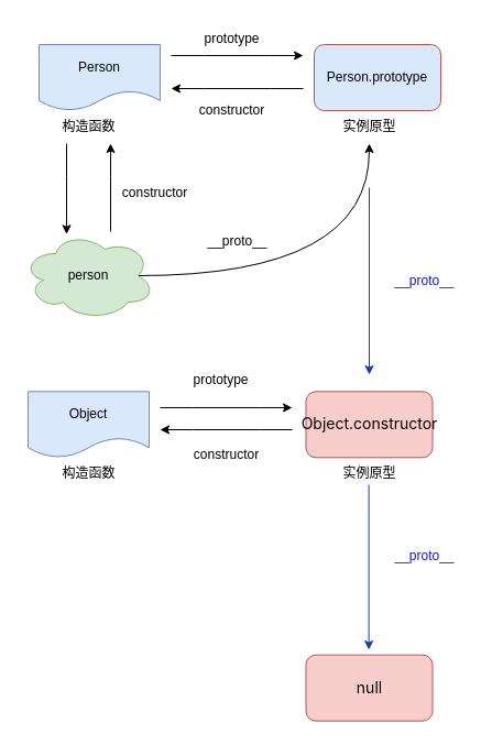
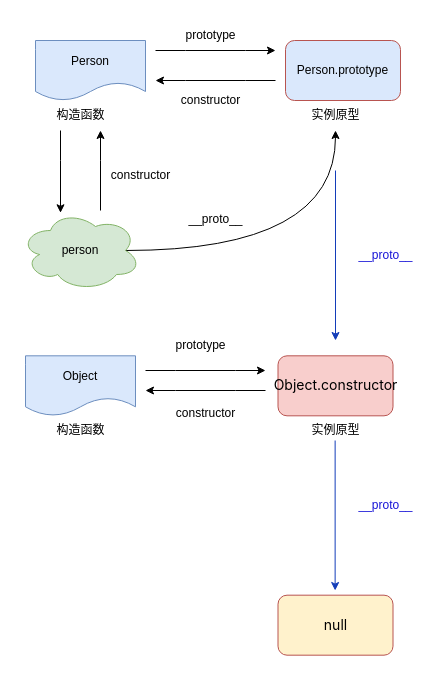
- <mxCell id="28" value="&lt;span style=&quot;font-family: -apple-system, system-ui, &amp;quot;Segoe UI&amp;quot;, &amp;quot;Noto Sans&amp;quot;, Helvetica, Arial, sans-serif, &amp;quot;Apple Color Emoji&amp;quot;, &amp;quot;Segoe UI Emoji&amp;quot;; font-size: 14px;&quot;&gt;null&lt;/span&gt;" style="rounded=1;whiteSpace=wrap;html=1;fillColor=#f8cecc;strokeColor=#b85450;" vertex="1" parent="1"><mxGeometry x="277.5" y="594.68" width="115" height="60" as="geometry" /></mxCell>
+ <mxCell id="28" value="&lt;span style=&quot;font-family: -apple-system, system-ui, &amp;quot;Segoe UI&amp;quot;, &amp;quot;Noto Sans&amp;quot;, Helvetica, Arial, sans-serif, &amp;quot;Apple Color Emoji&amp;quot;, &amp;quot;Segoe UI Emoji&amp;quot;; font-size: 14px;&quot;&gt;null&lt;/span&gt;" style="rounded=1;whiteSpace=wrap;html=1;fillColor=#fff2cc;strokeColor=#b85450;" vertex="1" parent="1"><mxGeometry x="277.5" y="594.68" width="115" height="60" as="geometry" /></mxCell>
